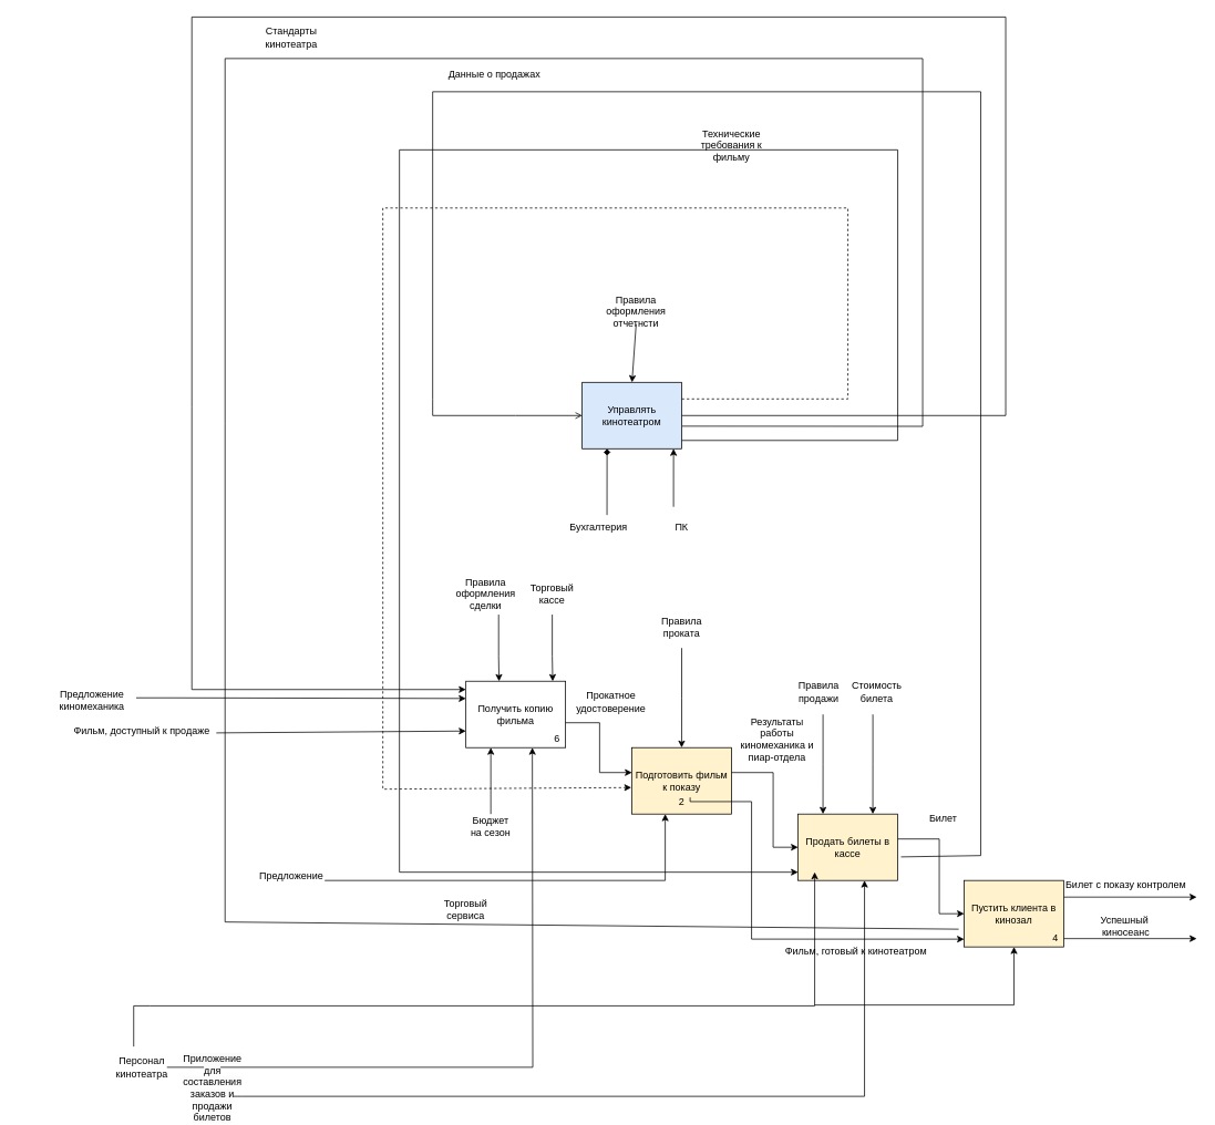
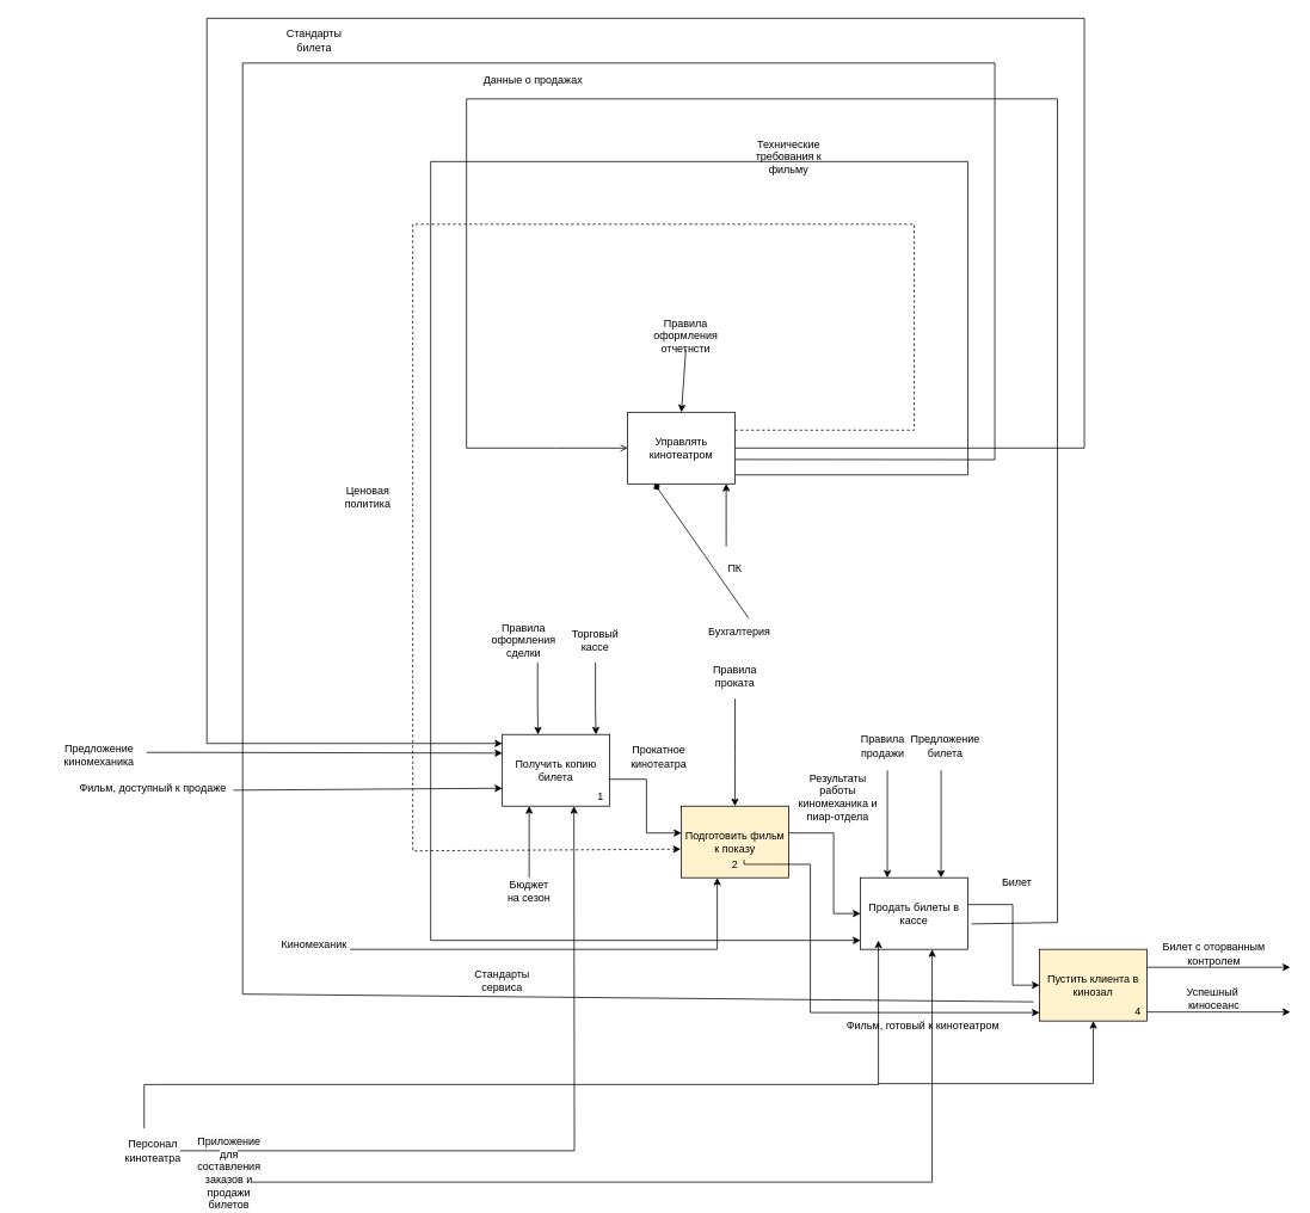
- <mxCell id="55" value="Стандарты кинотеатра" style="text;html=1;strokeColor=none;fillColor=none;align=center;verticalAlign=middle;whiteSpace=wrap;rounded=0;" vertex="1" parent="1"><mxGeometry x="300" y="30" width="100" height="30" as="geometry" /></mxCell>
+ <mxCell id="55" value="Стандарты билета" style="text;html=1;strokeColor=none;fillColor=none;align=center;verticalAlign=middle;whiteSpace=wrap;rounded=0;" vertex="1" parent="1"><mxGeometry x="300" y="30" width="100" height="30" as="geometry" /></mxCell>
- <mxCell id="49" value="Управлять кинотеатром" style="rounded=0;whiteSpace=wrap;html=1;fillColor=#dae8fc;" vertex="1" parent="48"><mxGeometry width="120" height="80" as="geometry" /></mxCell>
+ <mxCell id="49" value="Управлять кинотеатром" style="rounded=0;whiteSpace=wrap;html=1;" vertex="1" parent="48"><mxGeometry width="120" height="80" as="geometry" /></mxCell>
+ <mxCell id="57" value="Ценовая политика" style="text;html=1;strokeColor=none;fillColor=none;align=center;verticalAlign=middle;whiteSpace=wrap;rounded=0;" vertex="1" parent="1"><mxGeometry x="360" y="540" width="100" height="30" as="geometry" /></mxCell>
- <mxCell id="60" value="Бухгалтерия" style="text;html=1;strokeColor=none;fillColor=none;align=center;verticalAlign=middle;whiteSpace=wrap;rounded=0;" vertex="1" parent="1"><mxGeometry x="670" y="620" width="100" height="30" as="geometry" /></mxCell>
+ <mxCell id="60" value="Бухгалтерия" style="text;html=1;strokeColor=none;fillColor=none;align=center;verticalAlign=middle;whiteSpace=wrap;rounded=0;" vertex="1" parent="1"><mxGeometry x="775" y="690" width="100" height="30" as="geometry" /></mxCell>
- <mxCell id="45" value="Стоимость билета" style="text;html=1;strokeColor=none;fillColor=none;align=center;verticalAlign=middle;whiteSpace=wrap;rounded=0;" vertex="1" parent="1"><mxGeometry x="1010" y="807.5" width="90" height="50" as="geometry" /></mxCell>
+ <mxCell id="45" value="Предложение билета" style="text;html=1;strokeColor=none;fillColor=none;align=center;verticalAlign=middle;whiteSpace=wrap;rounded=0;" vertex="1" parent="1"><mxGeometry x="1010" y="807.5" width="90" height="50" as="geometry" /></mxCell>
- <mxCell id="14" value="Прокатное удостоверение" style="text;html=1;strokeColor=none;fillColor=none;align=center;verticalAlign=middle;whiteSpace=wrap;rounded=0;" vertex="1" parent="1"><mxGeometry x="690" y="820" width="90" height="50" as="geometry" /></mxCell>
+ <mxCell id="14" value="Прокатное кинотеатра" style="text;html=1;strokeColor=none;fillColor=none;align=center;verticalAlign=middle;whiteSpace=wrap;rounded=0;" vertex="1" parent="1"><mxGeometry x="690" y="820" width="90" height="50" as="geometry" /></mxCell>
- <mxCell id="2" value="Получить копию фильма" style="rounded=0;whiteSpace=wrap;html=1;" vertex="1" parent="1"><mxGeometry x="560" y="820" width="120" height="80" as="geometry" /></mxCell>
+ <mxCell id="2" value="Получить копию билета" style="rounded=0;whiteSpace=wrap;html=1;" vertex="1" parent="1"><mxGeometry x="560" y="820" width="120" height="80" as="geometry" /></mxCell>
- <mxCell id="3" value="6" style="text;html=1;strokeColor=none;fillColor=none;align=center;verticalAlign=middle;whiteSpace=wrap;rounded=0;" vertex="1" parent="1"><mxGeometry x="660" y="880" width="20" height="20" as="geometry" /></mxCell>
+ <mxCell id="3" value="1" style="text;html=1;strokeColor=none;fillColor=none;align=center;verticalAlign=middle;whiteSpace=wrap;rounded=0;" vertex="1" parent="1"><mxGeometry x="660" y="880" width="20" height="20" as="geometry" /></mxCell>
- <mxCell id="13" value="Продать билеты в кассе" style="rounded=0;whiteSpace=wrap;html=1;fillColor=#fff2cc;" vertex="1" parent="12"><mxGeometry width="120" height="80" as="geometry" /></mxCell>
+ <mxCell id="13" value="Продать билеты в кассе" style="rounded=0;whiteSpace=wrap;html=1;" vertex="1" parent="12"><mxGeometry width="120" height="80" as="geometry" /></mxCell>
- <mxCell id="35" value="Предложение" style="text;html=1;strokeColor=none;fillColor=none;align=center;verticalAlign=middle;whiteSpace=wrap;rounded=0;" vertex="1" parent="1"><mxGeometry x="290" y="1040" width="120" height="30" as="geometry" /></mxCell>
+ <mxCell id="35" value="Киномеханик" style="text;html=1;strokeColor=none;fillColor=none;align=center;verticalAlign=middle;whiteSpace=wrap;rounded=0;" vertex="1" parent="1"><mxGeometry x="290" y="1040" width="120" height="30" as="geometry" /></mxCell>
- <mxCell id="28" value="Билет с показу контролем" style="text;html=1;strokeColor=none;fillColor=none;align=center;verticalAlign=middle;whiteSpace=wrap;rounded=0;" vertex="1" parent="1"><mxGeometry x="1280" y="1050" width="150" height="30" as="geometry" /></mxCell>
+ <mxCell id="28" value="Билет с оторванным контролем" style="text;html=1;strokeColor=none;fillColor=none;align=center;verticalAlign=middle;whiteSpace=wrap;rounded=0;" vertex="1" parent="1"><mxGeometry x="1280" y="1050" width="150" height="30" as="geometry" /></mxCell>
- <mxCell id="58" value="Торговый сервиса" style="text;html=1;strokeColor=none;fillColor=none;align=center;verticalAlign=middle;whiteSpace=wrap;rounded=0;" vertex="1" parent="1"><mxGeometry x="510" y="1080" width="100" height="30" as="geometry" /></mxCell>
+ <mxCell id="58" value="Стандарты сервиса" style="text;html=1;strokeColor=none;fillColor=none;align=center;verticalAlign=middle;whiteSpace=wrap;rounded=0;" vertex="1" parent="1"><mxGeometry x="510" y="1080" width="100" height="30" as="geometry" /></mxCell>
